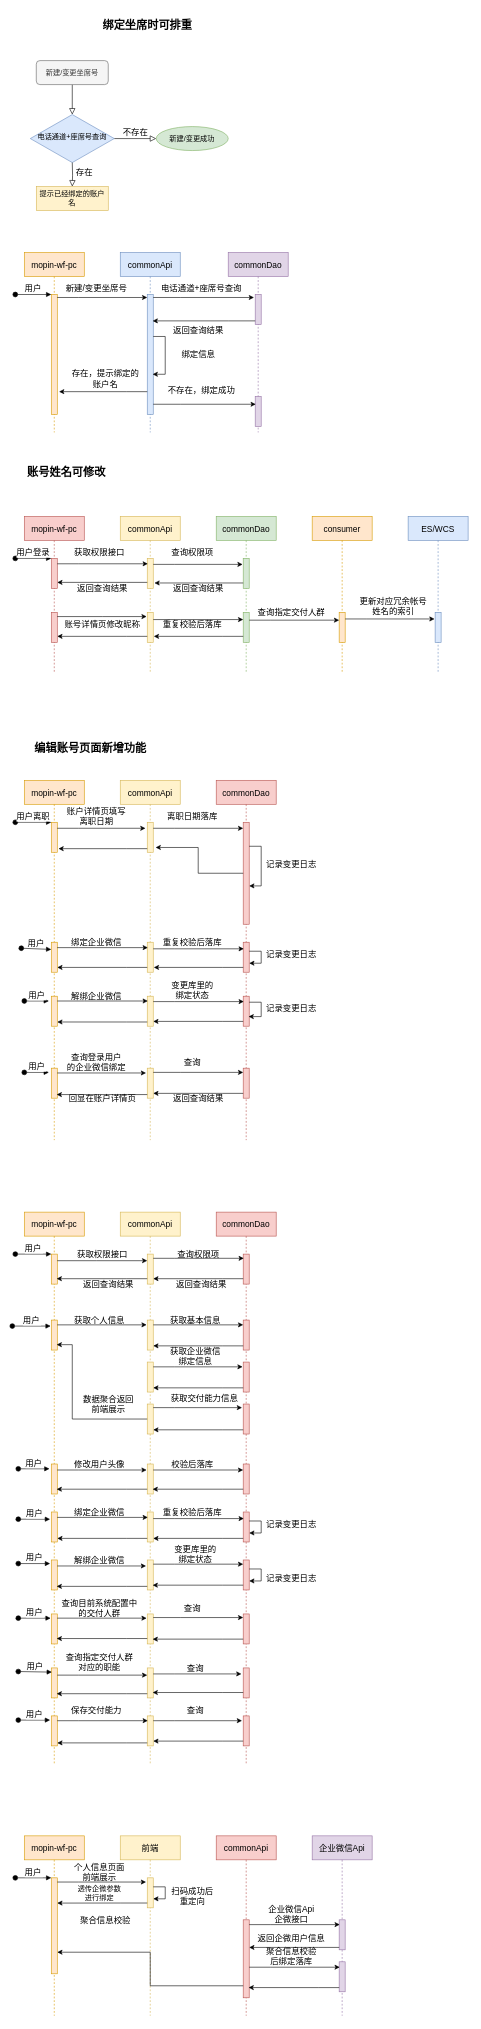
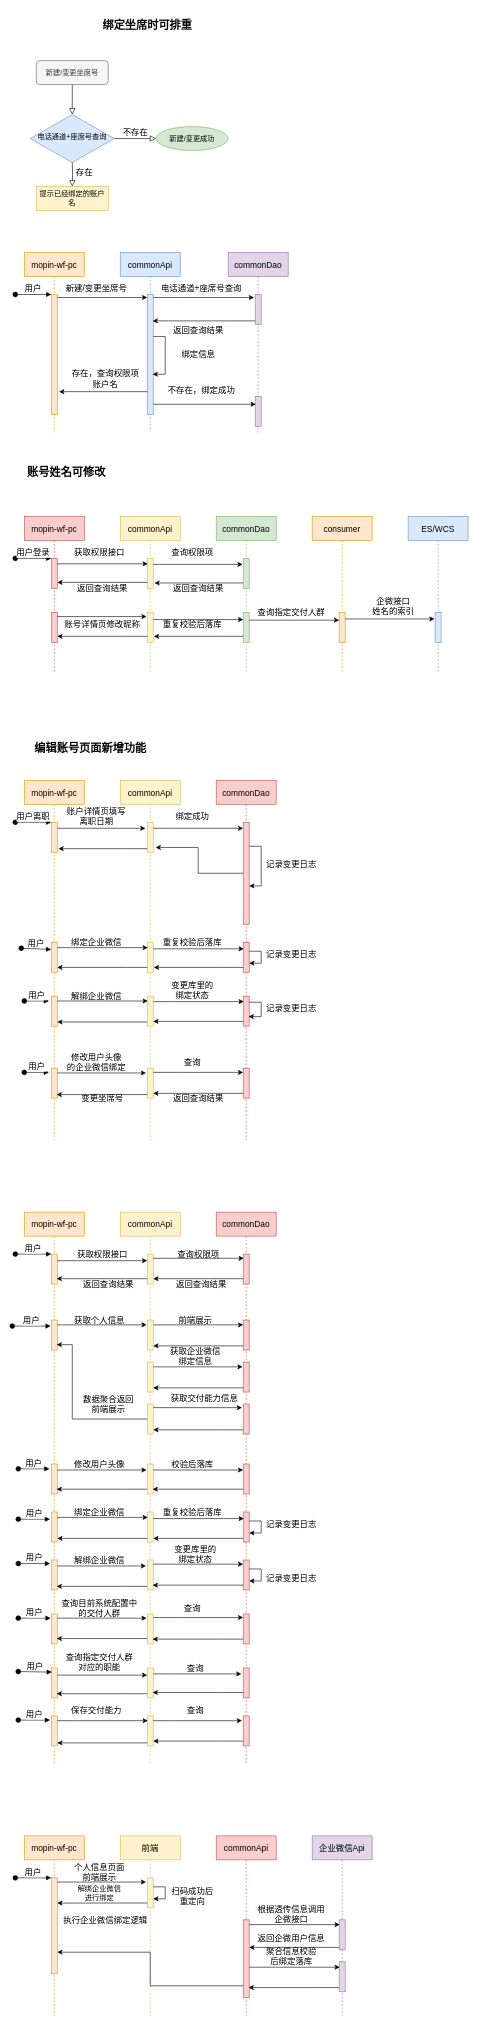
- <mxCell id="25" value="存在，提示绑定的&lt;br&gt;账户名" style="text;html=1;align=center;verticalAlign=middle;resizable=0;points=[];autosize=1;strokeColor=none;fillColor=none;fontSize=14;" vertex="1" parent="1"><mxGeometry x="110" y="610" width="130" height="40" as="geometry" /></mxCell>
+ <mxCell id="25" value="存在，查询权限项&lt;br&gt;账户名" style="text;html=1;align=center;verticalAlign=middle;resizable=0;points=[];autosize=1;strokeColor=none;fillColor=none;fontSize=14;" vertex="1" parent="1"><mxGeometry x="110" y="610" width="130" height="40" as="geometry" /></mxCell>
- <mxCell id="62" value="更新对应冗余帐号&lt;br&gt;姓名的索引" style="text;html=1;align=center;verticalAlign=middle;resizable=0;points=[];autosize=1;strokeColor=none;fillColor=none;fontSize=14;" vertex="1" parent="1"><mxGeometry x="590" y="990" width="130" height="40" as="geometry" /></mxCell>
+ <mxCell id="62" value="企微接口&lt;br&gt;姓名的索引" style="text;html=1;align=center;verticalAlign=middle;resizable=0;points=[];autosize=1;strokeColor=none;fillColor=none;fontSize=14;" vertex="1" parent="1"><mxGeometry x="590" y="990" width="130" height="40" as="geometry" /></mxCell>
- <mxCell id="85" value="离职日期落库" style="text;html=1;align=center;verticalAlign=middle;resizable=0;points=[];autosize=1;strokeColor=none;fillColor=none;fontSize=14;" vertex="1" parent="1"><mxGeometry x="270" y="1350" width="100" height="20" as="geometry" /></mxCell>
+ <mxCell id="85" value="绑定成功" style="text;html=1;align=center;verticalAlign=middle;resizable=0;points=[];autosize=1;strokeColor=none;fillColor=none;fontSize=14;" vertex="1" parent="1"><mxGeometry x="270" y="1350" width="100" height="20" as="geometry" /></mxCell>
- <mxCell id="106" value="查询登录用户&lt;br&gt;的企业微信绑定" style="text;html=1;align=center;verticalAlign=middle;resizable=0;points=[];autosize=1;strokeColor=none;fillColor=none;fontSize=14;" vertex="1" parent="1"><mxGeometry x="105" y="1750" width="110" height="40" as="geometry" /></mxCell>
+ <mxCell id="106" value="修改用户头像&lt;br&gt;的企业微信绑定" style="text;html=1;align=center;verticalAlign=middle;resizable=0;points=[];autosize=1;strokeColor=none;fillColor=none;fontSize=14;" vertex="1" parent="1"><mxGeometry x="105" y="1750" width="110" height="40" as="geometry" /></mxCell>
- <mxCell id="112" value="回显在账户详情页" style="text;html=1;align=center;verticalAlign=middle;resizable=0;points=[];autosize=1;strokeColor=none;fillColor=none;fontSize=14;" vertex="1" parent="1"><mxGeometry x="105" y="1820" width="130" height="20" as="geometry" /></mxCell>
+ <mxCell id="112" value="变更坐席号" style="text;html=1;align=center;verticalAlign=middle;resizable=0;points=[];autosize=1;strokeColor=none;fillColor=none;fontSize=14;" vertex="1" parent="1"><mxGeometry x="105" y="1820" width="130" height="20" as="geometry" /></mxCell>
- <mxCell id="160" value="获取基本信息" style="text;html=1;align=center;verticalAlign=middle;resizable=0;points=[];autosize=1;strokeColor=none;fillColor=none;fontSize=14;" vertex="1" parent="1"><mxGeometry x="275" y="2190" width="100" height="20" as="geometry" /></mxCell>
+ <mxCell id="160" value="前端展示" style="text;html=1;align=center;verticalAlign=middle;resizable=0;points=[];autosize=1;strokeColor=none;fillColor=none;fontSize=14;" vertex="1" parent="1"><mxGeometry x="275" y="2190" width="100" height="20" as="geometry" /></mxCell>
- <mxCell id="227" value="透传企微参数&lt;br style=&quot;font-size: 12px;&quot;&gt;进行绑定" style="text;html=1;align=center;verticalAlign=middle;resizable=0;points=[];autosize=1;strokeColor=none;fillColor=none;fontSize=12;" vertex="1" parent="1"><mxGeometry x="120" y="3140" width="90" height="30" as="geometry" /></mxCell>
+ <mxCell id="227" value="解绑企业微信&lt;br style=&quot;font-size: 12px;&quot;&gt;进行绑定" style="text;html=1;align=center;verticalAlign=middle;resizable=0;points=[];autosize=1;strokeColor=none;fillColor=none;fontSize=12;" vertex="1" parent="1"><mxGeometry x="120" y="3140" width="90" height="30" as="geometry" /></mxCell>
- <mxCell id="233" value="企业微信Api&lt;br&gt;企微接口" style="text;html=1;align=center;verticalAlign=middle;resizable=0;points=[];autosize=1;strokeColor=none;fillColor=none;fontSize=14;" vertex="1" parent="1"><mxGeometry x="420" y="3170" width="130" height="40" as="geometry" /></mxCell>
+ <mxCell id="233" value="根据透传信息调用&lt;br&gt;企微接口" style="text;html=1;align=center;verticalAlign=middle;resizable=0;points=[];autosize=1;strokeColor=none;fillColor=none;fontSize=14;" vertex="1" parent="1"><mxGeometry x="420" y="3170" width="130" height="40" as="geometry" /></mxCell>
- <mxCell id="228" value="聚合信息校验" style="text;html=1;align=center;verticalAlign=middle;resizable=0;points=[];autosize=1;strokeColor=none;fillColor=none;fontSize=14;" vertex="1" parent="1"><mxGeometry x="95" y="3190" width="160" height="20" as="geometry" /></mxCell>
+ <mxCell id="228" value="执行企业微信绑定逻辑" style="text;html=1;align=center;verticalAlign=middle;resizable=0;points=[];autosize=1;strokeColor=none;fillColor=none;fontSize=14;" vertex="1" parent="1"><mxGeometry x="95" y="3190" width="160" height="20" as="geometry" /></mxCell>
